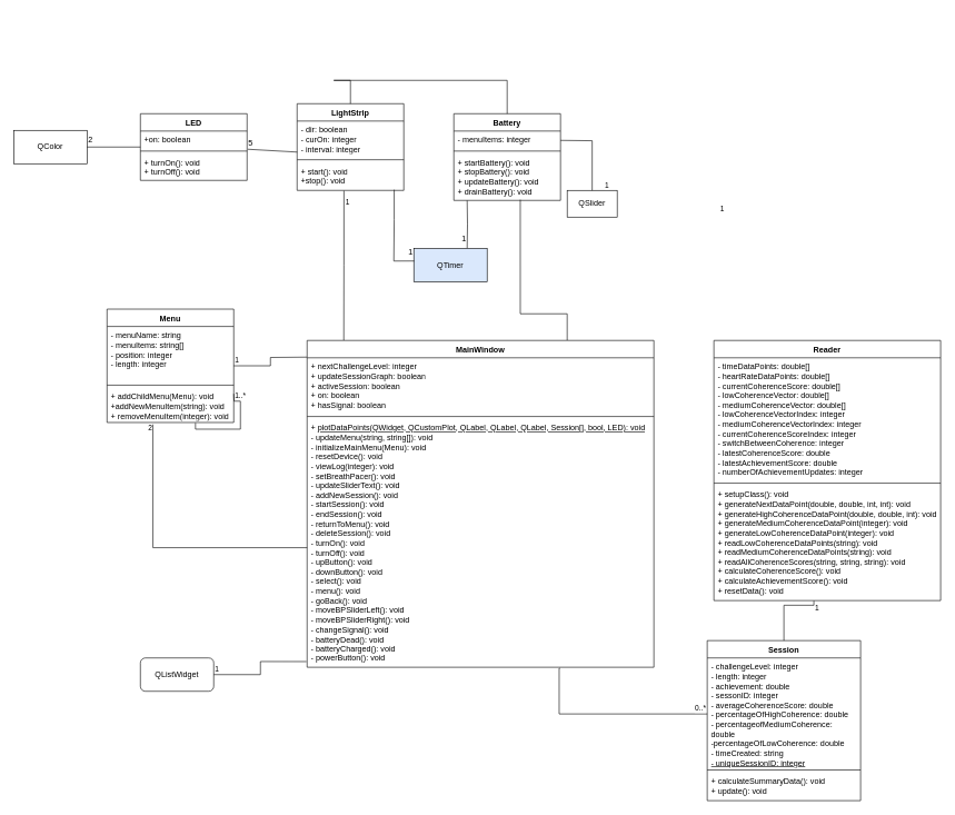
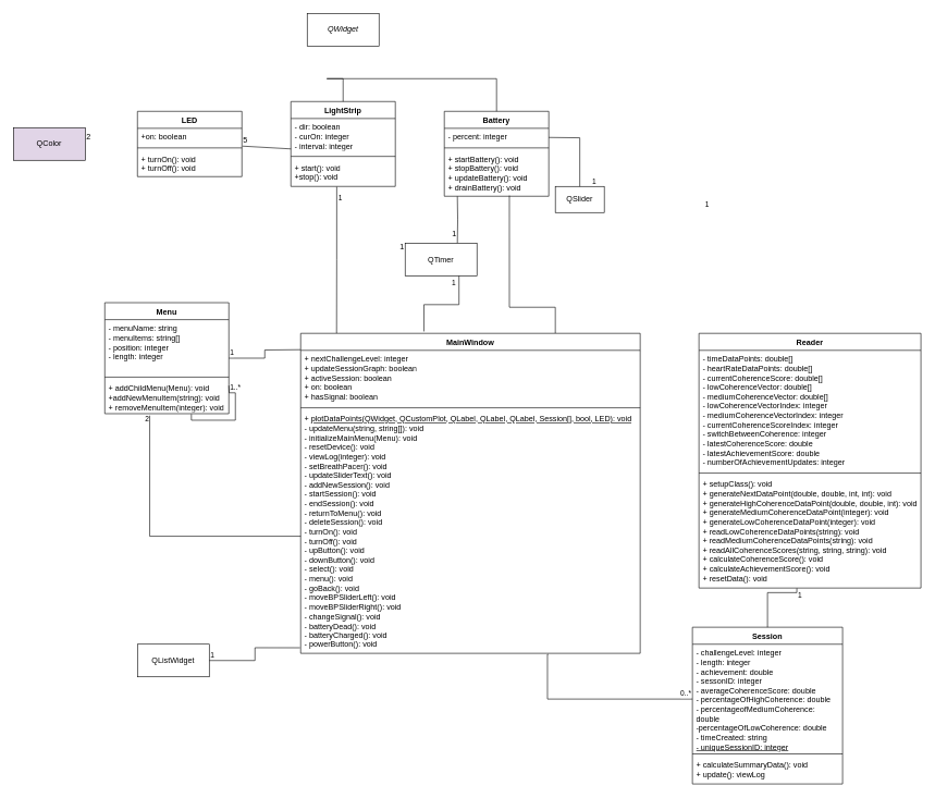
+ <mxCell id="2" value="&lt;i&gt;QWidget&lt;/i&gt;" style="html=1;whiteSpace=wrap;" parent="1" vertex="1"><mxGeometry x="470" y="20" width="110" height="50" as="geometry" /></mxCell>
- <mxCell id="23" value="- menuItems: integer" style="text;strokeColor=none;fillColor=none;align=left;verticalAlign=top;spacingLeft=4;spacingRight=4;overflow=hidden;rotatable=0;points=[[0,0.5],[1,0.5]];portConstraint=eastwest;whiteSpace=wrap;html=1;" parent="22" vertex="1"><mxGeometry y="26" width="160" height="26" as="geometry" /></mxCell>
+ <mxCell id="23" value="- percent: integer" style="text;strokeColor=none;fillColor=none;align=left;verticalAlign=top;spacingLeft=4;spacingRight=4;overflow=hidden;rotatable=0;points=[[0,0.5],[1,0.5]];portConstraint=eastwest;whiteSpace=wrap;html=1;" parent="22" vertex="1"><mxGeometry y="26" width="160" height="26" as="geometry" /></mxCell>
- <mxCell id="9" value="QColor" style="html=1;whiteSpace=wrap;" parent="8" vertex="1"><mxGeometry width="110" height="50" as="geometry" /></mxCell>
+ <mxCell id="9" value="QColor" style="html=1;whiteSpace=wrap;fillColor=#e1d5e7;" parent="8" vertex="1"><mxGeometry width="110" height="50" as="geometry" /></mxCell>
- <mxCell id="13" value="" style="endArrow=none;html=1;rounded=0;entryX=0;entryY=0.923;entryDx=0;entryDy=0;entryPerimeter=0;exitX=1;exitY=0.5;exitDx=0;exitDy=0;edgeStyle=orthogonalEdgeStyle;" parent="1" source="9" target="17" edge="1"><mxGeometry width="50" height="50" relative="1" as="geometry"><mxPoint x="280" y="197" as="sourcePoint" /><mxPoint x="230" y="180" as="targetPoint" /></mxGeometry></mxCell>
- <mxCell id="34" value="" style="endArrow=none;html=1;rounded=0;exitX=0.91;exitY=0.975;exitDx=0;exitDy=0;edgeStyle=orthogonalEdgeStyle;entryX=0.006;entryY=0.377;entryDx=0;entryDy=0;entryPerimeter=0;exitPerimeter=0;" parent="1" source="6" target="31" edge="1"><mxGeometry width="50" height="50" relative="1" as="geometry"><mxPoint x="610" y="340" as="sourcePoint" /><mxPoint x="655" y="400" as="targetPoint" /><Array as="points"><mxPoint x="591" y="329" /><mxPoint x="590" y="391" /></Array></mxGeometry></mxCell>
- <mxCell id="31" value="QTimer" style="html=1;whiteSpace=wrap;fillColor=#dae8fc;" parent="30" vertex="1"><mxGeometry y="30" width="110" height="50" as="geometry" /></mxCell>
+ <mxCell id="31" value="QTimer" style="html=1;whiteSpace=wrap;" parent="30" vertex="1"><mxGeometry y="30" width="110" height="50" as="geometry" /></mxCell>
+ <mxCell id="64" value="" style="endArrow=none;endFill=0;html=1;edgeStyle=orthogonalEdgeStyle;align=left;verticalAlign=top;rounded=0;exitX=0.363;exitY=-0.006;exitDx=0;exitDy=0;exitPerimeter=0;entryX=0.75;entryY=1;entryDx=0;entryDy=0;" edge="1" parent="1" source="60" target="31"><mxGeometry x="-1" relative="1" as="geometry"><mxPoint x="640" y="470" as="sourcePoint" /><mxPoint x="800" y="470" as="targetPoint" /></mxGeometry></mxCell>
+ <mxCell id="65" value="1" style="edgeLabel;resizable=0;html=1;align=left;verticalAlign=bottom;" connectable="0" vertex="1" parent="64"><mxGeometry x="-1" relative="1" as="geometry"><mxPoint x="41" y="-67" as="offset" /></mxGeometry></mxCell>
- <mxCell id="70" value="QListWidget" style="html=1;whiteSpace=wrap;rounded=1;" vertex="1" parent="1"><mxGeometry x="210" y="986" width="110" height="50" as="geometry" /></mxCell>
+ <mxCell id="70" value="QListWidget" style="html=1;whiteSpace=wrap;" vertex="1" parent="1"><mxGeometry x="210" y="986" width="110" height="50" as="geometry" /></mxCell>
- <mxCell id="53" value="+ calculateSummaryData(): void&lt;br&gt;+ update(): void" style="text;strokeColor=none;fillColor=none;align=left;verticalAlign=top;spacingLeft=4;spacingRight=4;overflow=hidden;rotatable=0;points=[[0,0.5],[1,0.5]];portConstraint=eastwest;whiteSpace=wrap;html=1;" vertex="1" parent="50"><mxGeometry y="198" width="230" height="42" as="geometry" /></mxCell>
+ <mxCell id="53" value="+ calculateSummaryData(): void&lt;br&gt;+ update(): viewLog" style="text;strokeColor=none;fillColor=none;align=left;verticalAlign=top;spacingLeft=4;spacingRight=4;overflow=hidden;rotatable=0;points=[[0,0.5],[1,0.5]];portConstraint=eastwest;whiteSpace=wrap;html=1;" vertex="1" parent="50"><mxGeometry y="198" width="230" height="42" as="geometry" /></mxCell>
